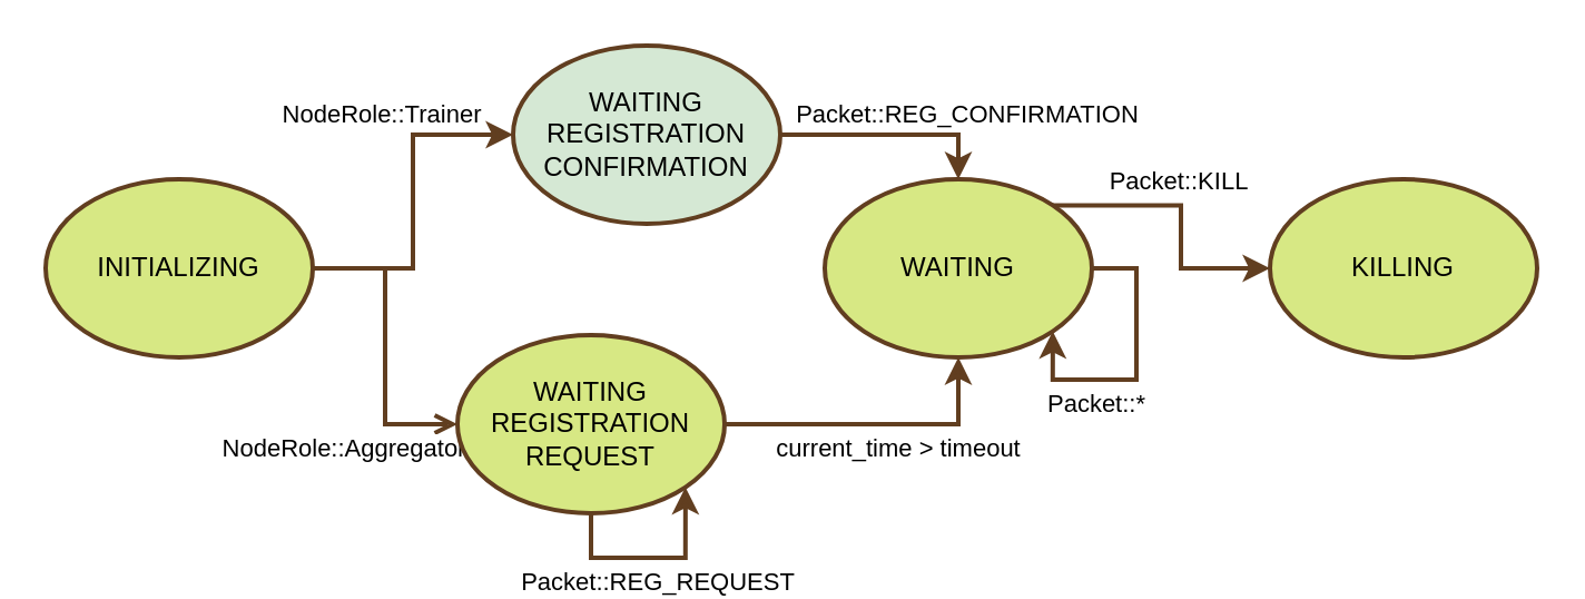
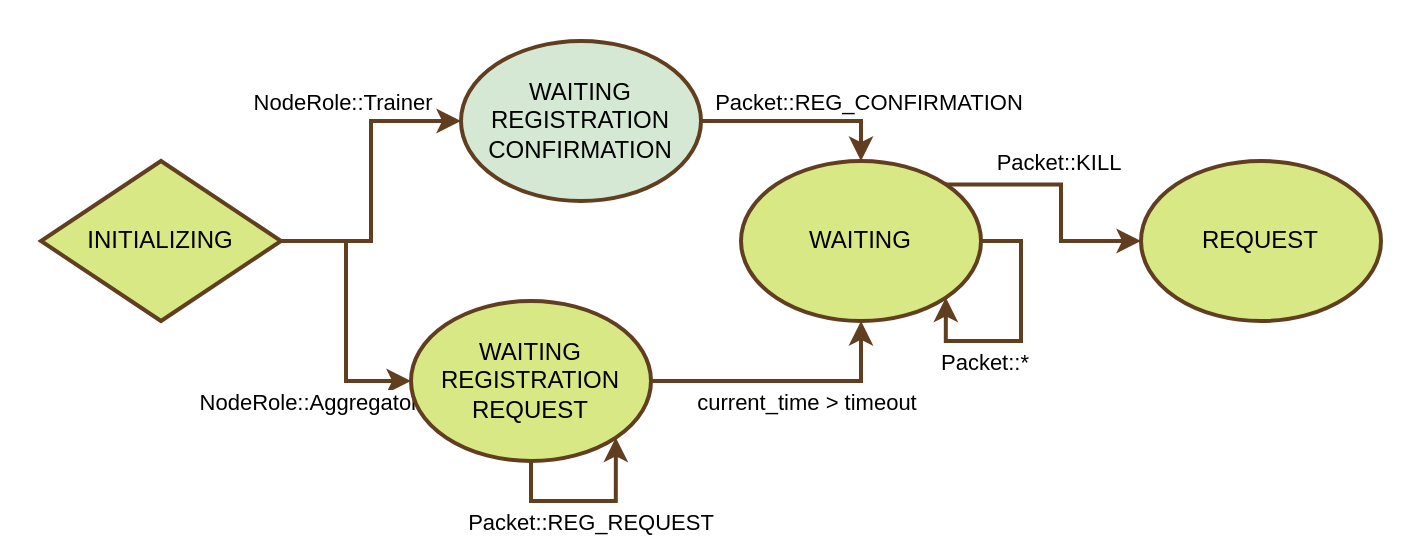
- <mxCell id="6" value="INITIALIZING" style="ellipse;whiteSpace=wrap;html=1;strokeColor=#613E20;fillColor=#D7E884;strokeWidth=2;" vertex="1" parent="1"><mxGeometry x="20" y="80" width="120" height="80" as="geometry" /></mxCell>
+ <mxCell id="6" value="INITIALIZING" style="rhombus;whiteSpace=wrap;html=1;strokeColor=#613E20;fillColor=#D7E884;strokeWidth=2;" vertex="1" parent="1"><mxGeometry x="20" y="80" width="120" height="80" as="geometry" /></mxCell>
- <mxCell id="18" value="KILLING" style="ellipse;whiteSpace=wrap;html=1;strokeColor=#613E20;fillColor=#D7E884;strokeWidth=2;" vertex="1" parent="1"><mxGeometry x="570" y="80" width="120" height="80" as="geometry" /></mxCell>
+ <mxCell id="18" value="REQUEST" style="ellipse;whiteSpace=wrap;html=1;strokeColor=#613E20;fillColor=#D7E884;strokeWidth=2;" vertex="1" parent="1"><mxGeometry x="570" y="80" width="120" height="80" as="geometry" /></mxCell>
- <mxCell id="4" style="edgeStyle=orthogonalEdgeStyle;rounded=0;orthogonalLoop=1;jettySize=auto;html=1;entryX=0;entryY=0.5;entryDx=0;entryDy=0;strokeColor=#613E20;strokeWidth=2;endArrow=open;" edge="1" parent="1" source="6" target="12"><mxGeometry relative="1" as="geometry" /></mxCell>
+ <mxCell id="4" style="edgeStyle=orthogonalEdgeStyle;rounded=0;orthogonalLoop=1;jettySize=auto;html=1;entryX=0;entryY=0.5;entryDx=0;entryDy=0;strokeColor=#613E20;strokeWidth=2;" edge="1" parent="1" source="6" target="12"><mxGeometry relative="1" as="geometry" /></mxCell>
